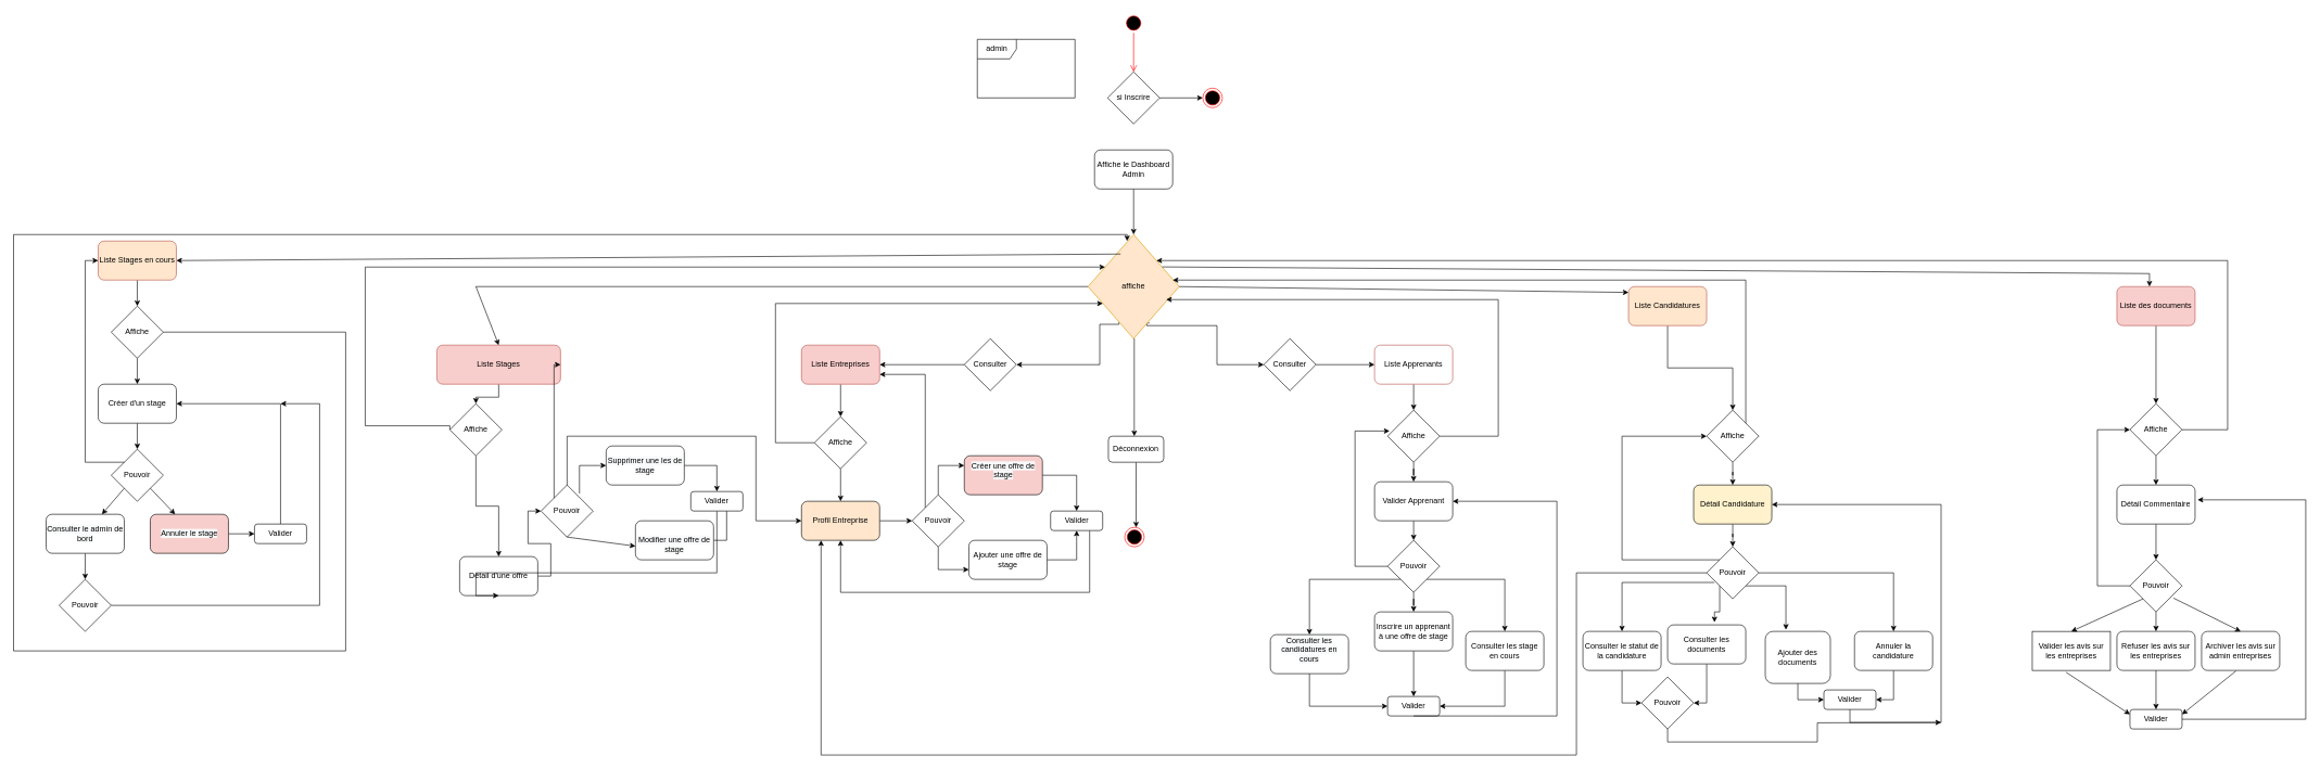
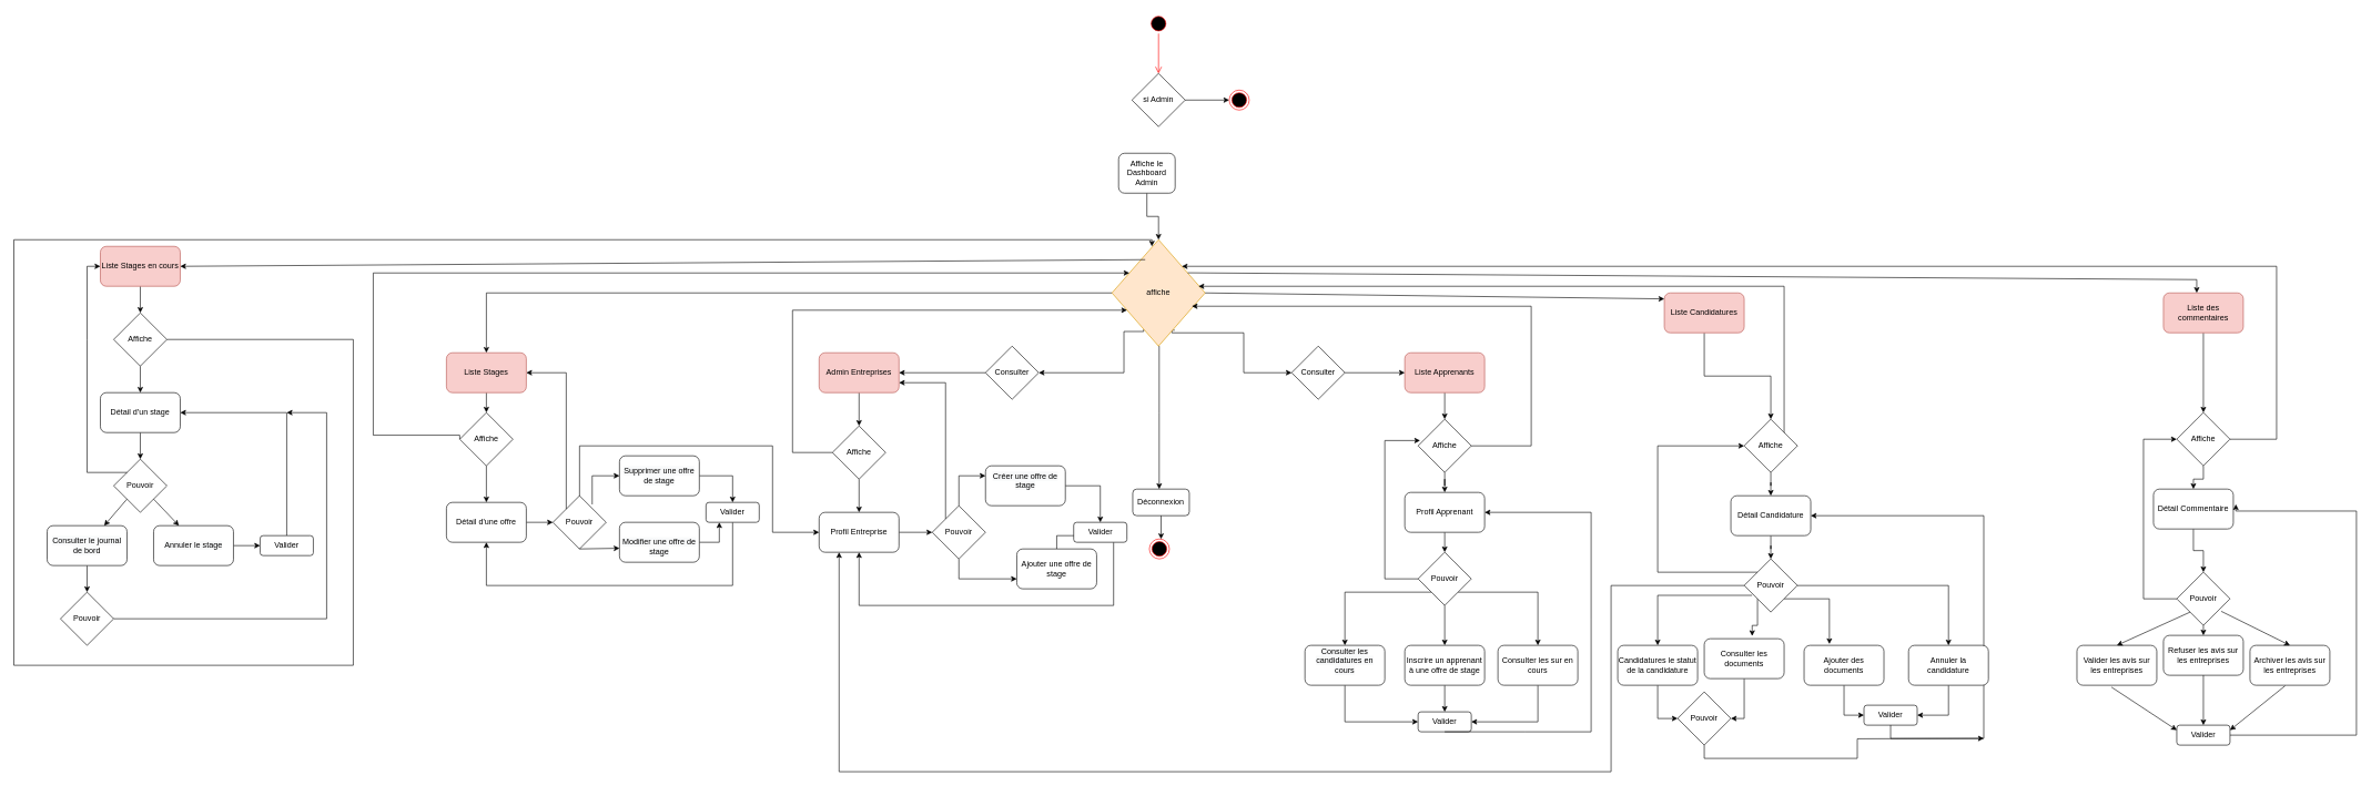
- <mxCell id="2" value="admin" style="shape=umlFrame;whiteSpace=wrap;html=1;" vertex="1" parent="1"><mxGeometry x="1500" y="60" width="150" height="90" as="geometry" /></mxCell>
- <mxCell id="3" value="si Inscrire&lt;br&gt;" style="rhombus;whiteSpace=wrap;html=1;" vertex="1" parent="1"><mxGeometry x="1700" y="110" width="80" height="80" as="geometry" /></mxCell>
+ <mxCell id="3" value="si Admin&lt;br&gt;" style="rhombus;whiteSpace=wrap;html=1;" vertex="1" parent="1"><mxGeometry x="1700" y="110" width="80" height="80" as="geometry" /></mxCell>
- <mxCell id="8" value="Affiche le Dashboard Admin" style="rounded=1;whiteSpace=wrap;html=1;" vertex="1" parent="1"><mxGeometry x="1680" y="230" width="120" height="60" as="geometry" /></mxCell>
+ <mxCell id="8" value="Affiche le Dashboard Admin" style="rounded=1;whiteSpace=wrap;html=1;" vertex="1" parent="1"><mxGeometry x="1680" y="230" width="85" height="60" as="geometry" /></mxCell>
- <mxCell id="105" value="Liste Stages en cours" style="rounded=1;whiteSpace=wrap;html=1;fillColor=#ffe6cc;strokeColor=#b85450;" vertex="1" parent="1"><mxGeometry x="150" y="370" width="120" height="60" as="geometry" /></mxCell>
+ <mxCell id="105" value="Liste Stages en cours" style="rounded=1;whiteSpace=wrap;html=1;fillColor=#f8cecc;strokeColor=#b85450;" vertex="1" parent="1"><mxGeometry x="150" y="370" width="120" height="60" as="geometry" /></mxCell>
- <mxCell id="78" value="Liste Candidatures" style="rounded=1;whiteSpace=wrap;html=1;fillColor=#ffe6cc;strokeColor=#b85450;" vertex="1" parent="1"><mxGeometry x="2500" y="440" width="120" height="60" as="geometry" /></mxCell>
+ <mxCell id="78" value="Liste Candidatures" style="rounded=1;whiteSpace=wrap;html=1;fillColor=#f8cecc;strokeColor=#b85450;" vertex="1" parent="1"><mxGeometry x="2500" y="440" width="120" height="60" as="geometry" /></mxCell>
- <mxCell id="125" value="Liste des documents" style="rounded=1;whiteSpace=wrap;html=1;fillColor=#f8cecc;strokeColor=#b85450;" vertex="1" parent="1"><mxGeometry x="3250" y="440" width="120" height="60" as="geometry" /></mxCell>
+ <mxCell id="125" value="Liste des commentaires" style="rounded=1;whiteSpace=wrap;html=1;fillColor=#f8cecc;strokeColor=#b85450;" vertex="1" parent="1"><mxGeometry x="3250" y="440" width="120" height="60" as="geometry" /></mxCell>
- <mxCell id="41" value="Liste Stages" style="rounded=1;whiteSpace=wrap;html=1;fillColor=#f8cecc;strokeColor=#b85450;" vertex="1" parent="1"><mxGeometry x="670" y="530" width="190" height="60" as="geometry" /></mxCell>
+ <mxCell id="41" value="Liste Stages" style="rounded=1;whiteSpace=wrap;html=1;fillColor=#f8cecc;strokeColor=#b85450;" vertex="1" parent="1"><mxGeometry x="670" y="530" width="120" height="60" as="geometry" /></mxCell>
- <mxCell id="18" value="Liste Entreprises" style="rounded=1;whiteSpace=wrap;html=1;fillColor=#f8cecc;strokeColor=#b85450;" vertex="1" parent="1"><mxGeometry x="1230" y="530" width="120" height="60" as="geometry" /></mxCell>
+ <mxCell id="18" value="Admin Entreprises" style="rounded=1;whiteSpace=wrap;html=1;fillColor=#f8cecc;strokeColor=#b85450;" vertex="1" parent="1"><mxGeometry x="1230" y="530" width="120" height="60" as="geometry" /></mxCell>
- <mxCell id="20" value="Liste Apprenants" style="rounded=1;whiteSpace=wrap;html=1;fillColor=#ffffff;strokeColor=#b85450;" vertex="1" parent="1"><mxGeometry x="2110" y="530" width="120" height="60" as="geometry" /></mxCell>
+ <mxCell id="20" value="Liste Apprenants" style="rounded=1;whiteSpace=wrap;html=1;fillColor=#f8cecc;strokeColor=#b85450;" vertex="1" parent="1"><mxGeometry x="2110" y="530" width="120" height="60" as="geometry" /></mxCell>
- <mxCell id="110" value="Créer d'un stage" style="rounded=1;whiteSpace=wrap;html=1;" vertex="1" parent="1"><mxGeometry x="150" y="590" width="120" height="60" as="geometry" /></mxCell>
+ <mxCell id="110" value="Détail d'un stage" style="rounded=1;whiteSpace=wrap;html=1;" vertex="1" parent="1"><mxGeometry x="150" y="590" width="120" height="60" as="geometry" /></mxCell>
- <mxCell id="15" value="Déconnexion" style="rounded=1;whiteSpace=wrap;html=1;" vertex="1" parent="1"><mxGeometry x="1701.25" y="670" width="85" height="40" as="geometry" /></mxCell>
+ <mxCell id="15" value="Déconnexion" style="rounded=1;whiteSpace=wrap;html=1;" vertex="1" parent="1"><mxGeometry x="1701.25" y="735" width="85" height="40" as="geometry" /></mxCell>
- <mxCell id="48" value="&lt;span style=&quot;color: rgb(0, 0, 0); font-family: Helvetica; font-size: 12px; font-style: normal; font-variant-ligatures: normal; font-variant-caps: normal; font-weight: 400; letter-spacing: normal; orphans: 2; text-align: center; text-indent: 0px; text-transform: none; widows: 2; word-spacing: 0px; -webkit-text-stroke-width: 0px; background-color: rgb(248, 249, 250); text-decoration-thickness: initial; text-decoration-style: initial; text-decoration-color: initial; float: none; display: inline !important;&quot;&gt;Supprimer une les de stage&lt;/span&gt;" style="rounded=1;whiteSpace=wrap;html=1;" vertex="1" parent="1"><mxGeometry x="930" y="685" width="120" height="60" as="geometry" /></mxCell>
+ <mxCell id="48" value="&lt;span style=&quot;color: rgb(0, 0, 0); font-family: Helvetica; font-size: 12px; font-style: normal; font-variant-ligatures: normal; font-variant-caps: normal; font-weight: 400; letter-spacing: normal; orphans: 2; text-align: center; text-indent: 0px; text-transform: none; widows: 2; word-spacing: 0px; -webkit-text-stroke-width: 0px; background-color: rgb(248, 249, 250); text-decoration-thickness: initial; text-decoration-style: initial; text-decoration-color: initial; float: none; display: inline !important;&quot;&gt;Supprimer une offre de stage&lt;/span&gt;" style="rounded=1;whiteSpace=wrap;html=1;" vertex="1" parent="1"><mxGeometry x="930" y="685" width="120" height="60" as="geometry" /></mxCell>
- <mxCell id="35" value="&#10;&lt;span style=&quot;color: rgb(0, 0, 0); font-family: Helvetica; font-size: 12px; font-style: normal; font-variant-ligatures: normal; font-variant-caps: normal; font-weight: 400; letter-spacing: normal; orphans: 2; text-align: center; text-indent: 0px; text-transform: none; widows: 2; word-spacing: 0px; -webkit-text-stroke-width: 0px; background-color: rgb(248, 249, 250); text-decoration-thickness: initial; text-decoration-style: initial; text-decoration-color: initial; float: none; display: inline !important;&quot;&gt;Créer une offre de stage&lt;/span&gt;&#10;&#10;" style="rounded=1;whiteSpace=wrap;html=1;fillColor=#f8cecc;" vertex="1" parent="1"><mxGeometry x="1480" y="700" width="120" height="60" as="geometry" /></mxCell>
+ <mxCell id="35" value="&#10;&lt;span style=&quot;color: rgb(0, 0, 0); font-family: Helvetica; font-size: 12px; font-style: normal; font-variant-ligatures: normal; font-variant-caps: normal; font-weight: 400; letter-spacing: normal; orphans: 2; text-align: center; text-indent: 0px; text-transform: none; widows: 2; word-spacing: 0px; -webkit-text-stroke-width: 0px; background-color: rgb(248, 249, 250); text-decoration-thickness: initial; text-decoration-style: initial; text-decoration-color: initial; float: none; display: inline !important;&quot;&gt;Créer une offre de stage&lt;/span&gt;&#10;&#10;" style="rounded=1;whiteSpace=wrap;html=1;" vertex="1" parent="1"><mxGeometry x="1480" y="700" width="120" height="60" as="geometry" /></mxCell>
- <mxCell id="64" value="Valider Apprenant" style="rounded=1;whiteSpace=wrap;html=1;" vertex="1" parent="1"><mxGeometry x="2110" y="740" width="120" height="60" as="geometry" /></mxCell>
+ <mxCell id="64" value="Profil Apprenant" style="rounded=1;whiteSpace=wrap;html=1;" vertex="1" parent="1"><mxGeometry x="2110" y="740" width="120" height="60" as="geometry" /></mxCell>
- <mxCell id="84" value="Détail Candidature" style="rounded=1;whiteSpace=wrap;html=1;fillColor=#fff2cc;" vertex="1" parent="1"><mxGeometry x="2600" y="745" width="120" height="60" as="geometry" /></mxCell>
+ <mxCell id="84" value="Détail Candidature" style="rounded=1;whiteSpace=wrap;html=1;" vertex="1" parent="1"><mxGeometry x="2600" y="745" width="120" height="60" as="geometry" /></mxCell>
- <mxCell id="131" value="Détail Commentaire" style="rounded=1;whiteSpace=wrap;html=1;" vertex="1" parent="1"><mxGeometry x="3250" y="745" width="120" height="60" as="geometry" /></mxCell>
+ <mxCell id="131" value="Détail Commentaire" style="rounded=1;whiteSpace=wrap;html=1;" vertex="1" parent="1"><mxGeometry x="3235" y="735" width="120" height="60" as="geometry" /></mxCell>
- <mxCell id="29" value="Profil Entreprise" style="rounded=1;whiteSpace=wrap;html=1;fillColor=#ffe6cc;" vertex="1" parent="1"><mxGeometry x="1230" y="770" width="120" height="60" as="geometry" /></mxCell>
+ <mxCell id="29" value="Profil Entreprise" style="rounded=1;whiteSpace=wrap;html=1;" vertex="1" parent="1"><mxGeometry x="1230" y="770" width="120" height="60" as="geometry" /></mxCell>
- <mxCell id="116" value="&lt;span style=&quot;color: rgb(0, 0, 0); font-family: Helvetica; font-size: 12px; font-style: normal; font-variant-ligatures: normal; font-variant-caps: normal; font-weight: 400; letter-spacing: normal; orphans: 2; text-align: center; text-indent: 0px; text-transform: none; widows: 2; word-spacing: 0px; -webkit-text-stroke-width: 0px; background-color: rgb(248, 249, 250); text-decoration-thickness: initial; text-decoration-style: initial; text-decoration-color: initial; float: none; display: inline !important;&quot;&gt;Consulter le admin de bord&lt;/span&gt;" style="rounded=1;whiteSpace=wrap;html=1;" vertex="1" parent="1"><mxGeometry x="70" y="790" width="120" height="60" as="geometry" /></mxCell>
+ <mxCell id="116" value="&lt;span style=&quot;color: rgb(0, 0, 0); font-family: Helvetica; font-size: 12px; font-style: normal; font-variant-ligatures: normal; font-variant-caps: normal; font-weight: 400; letter-spacing: normal; orphans: 2; text-align: center; text-indent: 0px; text-transform: none; widows: 2; word-spacing: 0px; -webkit-text-stroke-width: 0px; background-color: rgb(248, 249, 250); text-decoration-thickness: initial; text-decoration-style: initial; text-decoration-color: initial; float: none; display: inline !important;&quot;&gt;Consulter le journal de bord&lt;/span&gt;" style="rounded=1;whiteSpace=wrap;html=1;" vertex="1" parent="1"><mxGeometry x="70" y="790" width="120" height="60" as="geometry" /></mxCell>
- <mxCell id="113" value="&lt;span style=&quot;color: rgb(0, 0, 0); font-family: Helvetica; font-size: 12px; font-style: normal; font-variant-ligatures: normal; font-variant-caps: normal; font-weight: 400; letter-spacing: normal; orphans: 2; text-align: center; text-indent: 0px; text-transform: none; widows: 2; word-spacing: 0px; -webkit-text-stroke-width: 0px; background-color: rgb(248, 249, 250); text-decoration-thickness: initial; text-decoration-style: initial; text-decoration-color: initial; float: none; display: inline !important;&quot;&gt;Annuler le stage&lt;/span&gt;" style="rounded=1;whiteSpace=wrap;html=1;fillColor=#f8cecc;" vertex="1" parent="1"><mxGeometry x="230" y="790" width="120" height="60" as="geometry" /></mxCell>
+ <mxCell id="113" value="&lt;span style=&quot;color: rgb(0, 0, 0); font-family: Helvetica; font-size: 12px; font-style: normal; font-variant-ligatures: normal; font-variant-caps: normal; font-weight: 400; letter-spacing: normal; orphans: 2; text-align: center; text-indent: 0px; text-transform: none; widows: 2; word-spacing: 0px; -webkit-text-stroke-width: 0px; background-color: rgb(248, 249, 250); text-decoration-thickness: initial; text-decoration-style: initial; text-decoration-color: initial; float: none; display: inline !important;&quot;&gt;Annuler le stage&lt;/span&gt;" style="rounded=1;whiteSpace=wrap;html=1;" vertex="1" parent="1"><mxGeometry x="230" y="790" width="120" height="60" as="geometry" /></mxCell>
- <mxCell id="46" value="&lt;br&gt;&lt;span style=&quot;color: rgb(0, 0, 0); font-family: Helvetica; font-size: 12px; font-style: normal; font-variant-ligatures: normal; font-variant-caps: normal; font-weight: 400; letter-spacing: normal; orphans: 2; text-align: center; text-indent: 0px; text-transform: none; widows: 2; word-spacing: 0px; -webkit-text-stroke-width: 0px; background-color: rgb(248, 249, 250); text-decoration-thickness: initial; text-decoration-style: initial; text-decoration-color: initial; float: none; display: inline !important;&quot;&gt;Modifier une offre de stage&lt;/span&gt;&lt;br&gt;" style="rounded=1;whiteSpace=wrap;html=1;" vertex="1" parent="1"><mxGeometry x="975" y="800" width="120" height="60" as="geometry" /></mxCell>
+ <mxCell id="46" value="&lt;br&gt;&lt;span style=&quot;color: rgb(0, 0, 0); font-family: Helvetica; font-size: 12px; font-style: normal; font-variant-ligatures: normal; font-variant-caps: normal; font-weight: 400; letter-spacing: normal; orphans: 2; text-align: center; text-indent: 0px; text-transform: none; widows: 2; word-spacing: 0px; -webkit-text-stroke-width: 0px; background-color: rgb(248, 249, 250); text-decoration-thickness: initial; text-decoration-style: initial; text-decoration-color: initial; float: none; display: inline !important;&quot;&gt;Modifier une offre de stage&lt;/span&gt;&lt;br&gt;" style="rounded=1;whiteSpace=wrap;html=1;" vertex="1" parent="1"><mxGeometry x="930" y="785" width="120" height="60" as="geometry" /></mxCell>
- <mxCell id="37" value="Ajouter une offre de stage" style="rounded=1;whiteSpace=wrap;html=1;" vertex="1" parent="1"><mxGeometry x="1487" y="830" width="120" height="60" as="geometry" /></mxCell>
+ <mxCell id="37" value="Ajouter une offre de stage" style="rounded=1;whiteSpace=wrap;html=1;" vertex="1" parent="1"><mxGeometry x="1527" y="825" width="120" height="60" as="geometry" /></mxCell>
- <mxCell id="52" value="Détail d'une offre" style="rounded=1;whiteSpace=wrap;html=1;" vertex="1" parent="1"><mxGeometry x="705" y="855" width="120" height="60" as="geometry" /></mxCell>
+ <mxCell id="52" value="Détail d'une offre" style="rounded=1;whiteSpace=wrap;html=1;" vertex="1" parent="1"><mxGeometry x="670" y="755" width="120" height="60" as="geometry" /></mxCell>
- <mxCell id="72" value="Inscrire un apprenant à une offre de stage" style="rounded=1;whiteSpace=wrap;html=1;align=center;" vertex="1" parent="1"><mxGeometry x="2110" y="940" width="120" height="60" as="geometry" /></mxCell>
+ <mxCell id="72" value="Inscrire un apprenant à une offre de stage" style="rounded=1;whiteSpace=wrap;html=1;align=center;" vertex="1" parent="1"><mxGeometry x="2110" y="970" width="120" height="60" as="geometry" /></mxCell>
- <mxCell id="74" value="Consulter les stage en cours" style="rounded=1;whiteSpace=wrap;html=1;align=center;" vertex="1" parent="1"><mxGeometry x="2250" y="970" width="120" height="60" as="geometry" /></mxCell>
+ <mxCell id="74" value="Consulter les sur en cours" style="rounded=1;whiteSpace=wrap;html=1;align=center;" vertex="1" parent="1"><mxGeometry x="2250" y="970" width="120" height="60" as="geometry" /></mxCell>
- <mxCell id="94" value="Consulter le statut de la candidature" style="rounded=1;whiteSpace=wrap;html=1;align=center;" vertex="1" parent="1"><mxGeometry x="2430" y="970" width="120" height="60" as="geometry" /></mxCell>
+ <mxCell id="94" value="Candidatures le statut de la candidature" style="rounded=1;whiteSpace=wrap;html=1;align=center;" vertex="1" parent="1"><mxGeometry x="2430" y="970" width="120" height="60" as="geometry" /></mxCell>
- <mxCell id="101" value="Annuler la candidature" style="rounded=1;whiteSpace=wrap;html=1;" vertex="1" parent="1"><mxGeometry x="2847" y="970" width="120" height="60" as="geometry" /></mxCell>
+ <mxCell id="101" value="Annuler la candidature" style="rounded=1;whiteSpace=wrap;html=1;" vertex="1" parent="1"><mxGeometry x="2867" y="970" width="120" height="60" as="geometry" /></mxCell>
- <mxCell id="133" value="Valider les avis sur les entreprises" style="whiteSpace=wrap;html=1;rounded=0;" vertex="1" parent="1"><mxGeometry x="3120" y="970" width="120" height="60" as="geometry" /></mxCell>
+ <mxCell id="133" value="Valider les avis sur les entreprises" style="rounded=1;whiteSpace=wrap;html=1;" vertex="1" parent="1"><mxGeometry x="3120" y="970" width="120" height="60" as="geometry" /></mxCell>
- <mxCell id="135" value="Refuser les avis sur les entreprises" style="rounded=1;whiteSpace=wrap;html=1;" vertex="1" parent="1"><mxGeometry x="3250" y="970" width="120" height="60" as="geometry" /></mxCell>
+ <mxCell id="135" value="Refuser les avis sur les entreprises" style="rounded=1;whiteSpace=wrap;html=1;" vertex="1" parent="1"><mxGeometry x="3250" y="955" width="120" height="60" as="geometry" /></mxCell>
- <mxCell id="134" value="Archiver les avis sur admin entreprises" style="rounded=1;whiteSpace=wrap;html=1;" vertex="1" parent="1"><mxGeometry x="3380" y="970" width="120" height="60" as="geometry" /></mxCell>
+ <mxCell id="134" value="Archiver les avis sur les entreprises" style="rounded=1;whiteSpace=wrap;html=1;" vertex="1" parent="1"><mxGeometry x="3380" y="970" width="120" height="60" as="geometry" /></mxCell>
- <mxCell id="70" value="&#10;&lt;span style=&quot;color: rgb(0, 0, 0); font-family: Helvetica; font-size: 12px; font-style: normal; font-variant-ligatures: normal; font-variant-caps: normal; font-weight: 400; letter-spacing: normal; orphans: 2; text-indent: 0px; text-transform: none; widows: 2; word-spacing: 0px; -webkit-text-stroke-width: 0px; background-color: rgb(248, 249, 250); text-decoration-thickness: initial; text-decoration-style: initial; text-decoration-color: initial; float: none; display: inline !important;&quot;&gt;Consulter les candidatures en cours&lt;/span&gt;&#10;&#10;" style="rounded=1;whiteSpace=wrap;html=1;align=center;" vertex="1" parent="1"><mxGeometry x="1950" y="975" width="120" height="60" as="geometry" /></mxCell>
+ <mxCell id="70" value="&#10;&lt;span style=&quot;color: rgb(0, 0, 0); font-family: Helvetica; font-size: 12px; font-style: normal; font-variant-ligatures: normal; font-variant-caps: normal; font-weight: 400; letter-spacing: normal; orphans: 2; text-indent: 0px; text-transform: none; widows: 2; word-spacing: 0px; -webkit-text-stroke-width: 0px; background-color: rgb(248, 249, 250); text-decoration-thickness: initial; text-decoration-style: initial; text-decoration-color: initial; float: none; display: inline !important;&quot;&gt;Consulter les candidatures en cours&lt;/span&gt;&#10;&#10;" style="rounded=1;whiteSpace=wrap;html=1;align=center;" vertex="1" parent="1"><mxGeometry x="1960" y="970" width="120" height="60" as="geometry" /></mxCell>
- <mxCell id="99" value="Ajouter des documents" style="rounded=1;whiteSpace=wrap;html=1;" vertex="1" parent="1"><mxGeometry x="2710" y="970" width="100" height="80" as="geometry" /></mxCell>
+ <mxCell id="99" value="Ajouter des documents" style="rounded=1;whiteSpace=wrap;html=1;" vertex="1" parent="1"><mxGeometry x="2710" y="970" width="120" height="60" as="geometry" /></mxCell>
